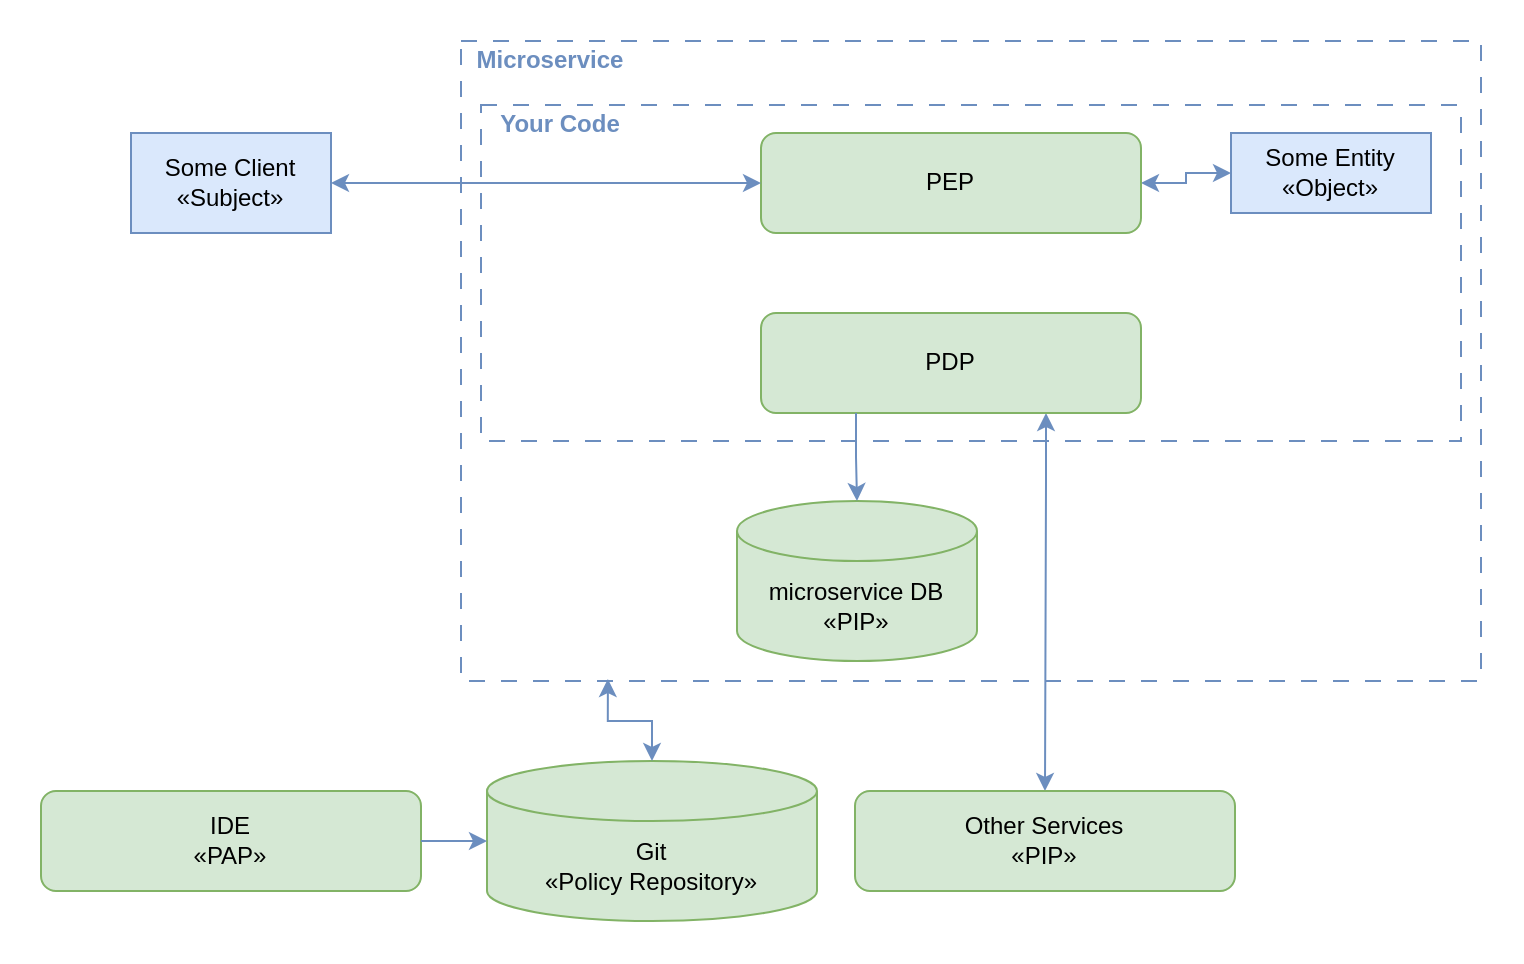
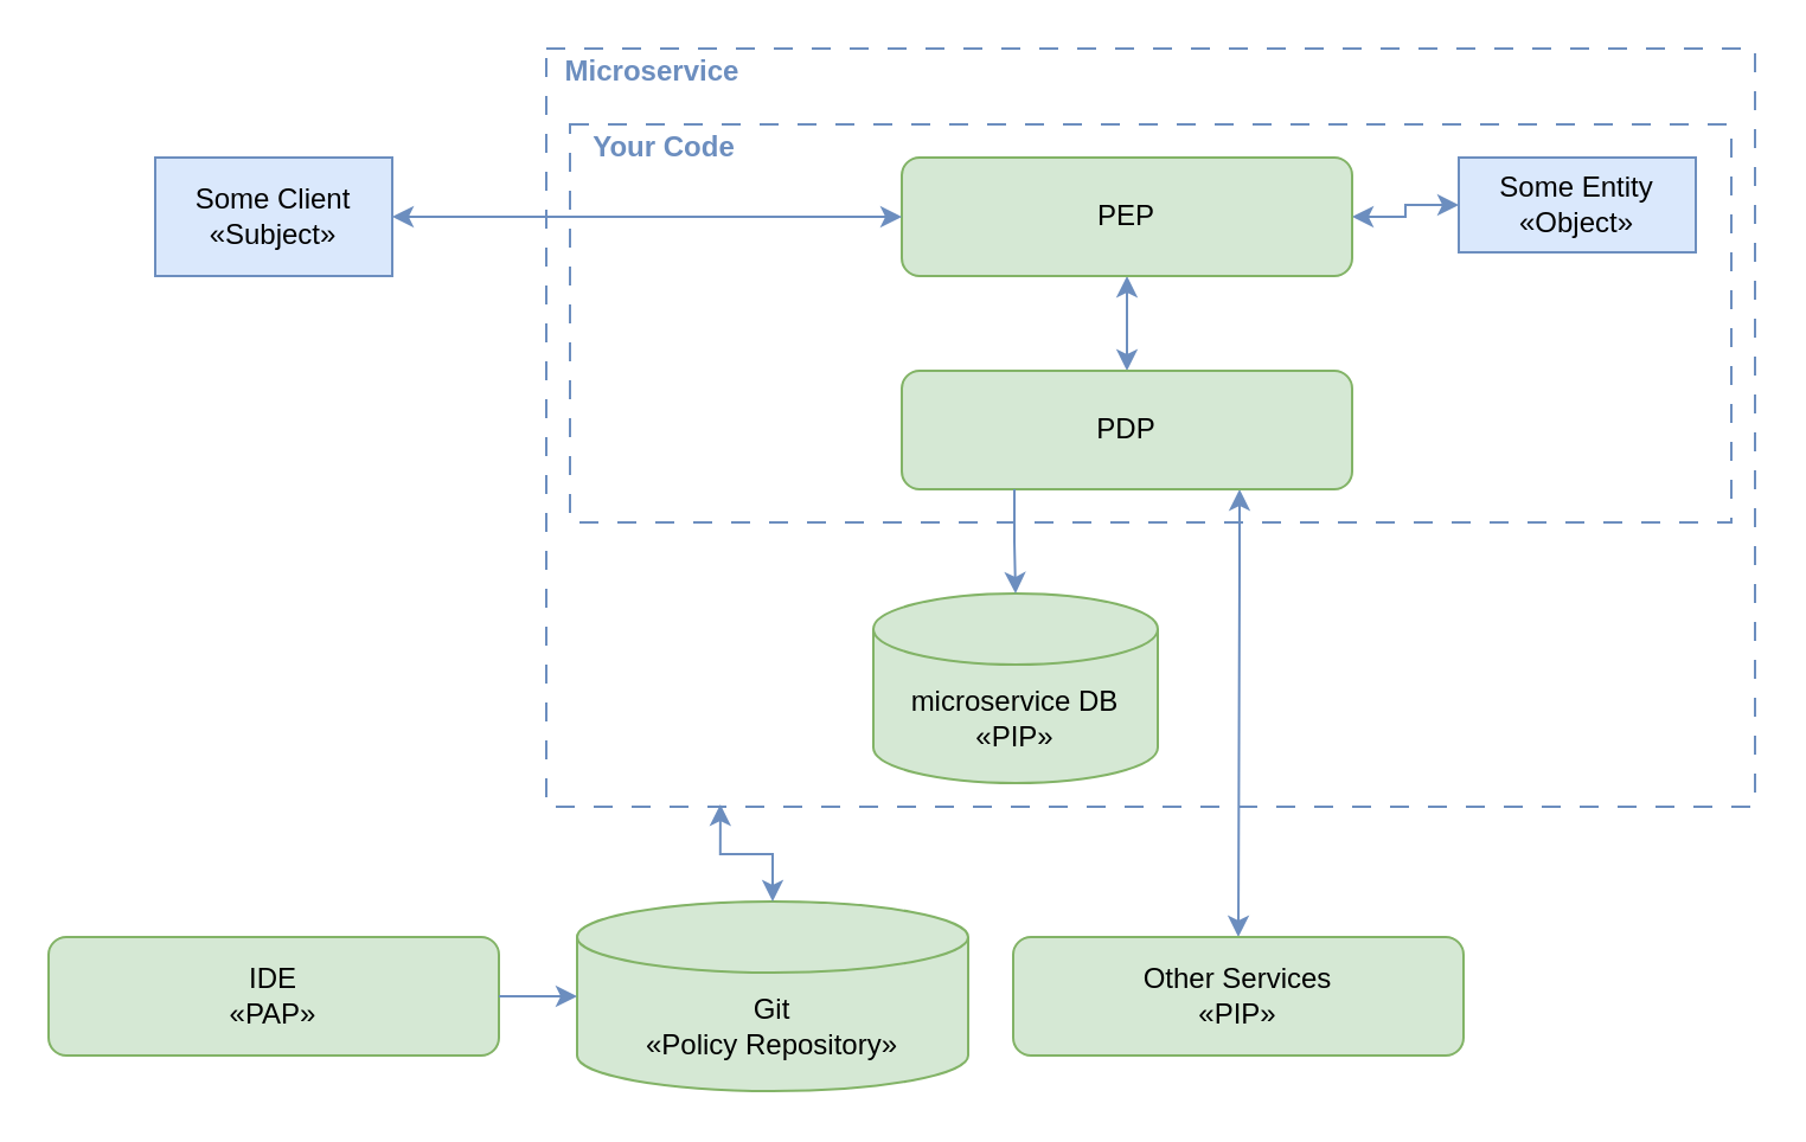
+ <mxCell id="4" style="edgeStyle=orthogonalEdgeStyle;rounded=0;orthogonalLoop=1;jettySize=auto;html=1;entryX=0.5;entryY=0;entryDx=0;entryDy=0;startArrow=classic;startFill=1;fillColor=#dae8fc;strokeColor=#6c8ebf;" parent="1" source="6" target="11" edge="1"><mxGeometry relative="1" as="geometry" /></mxCell>
